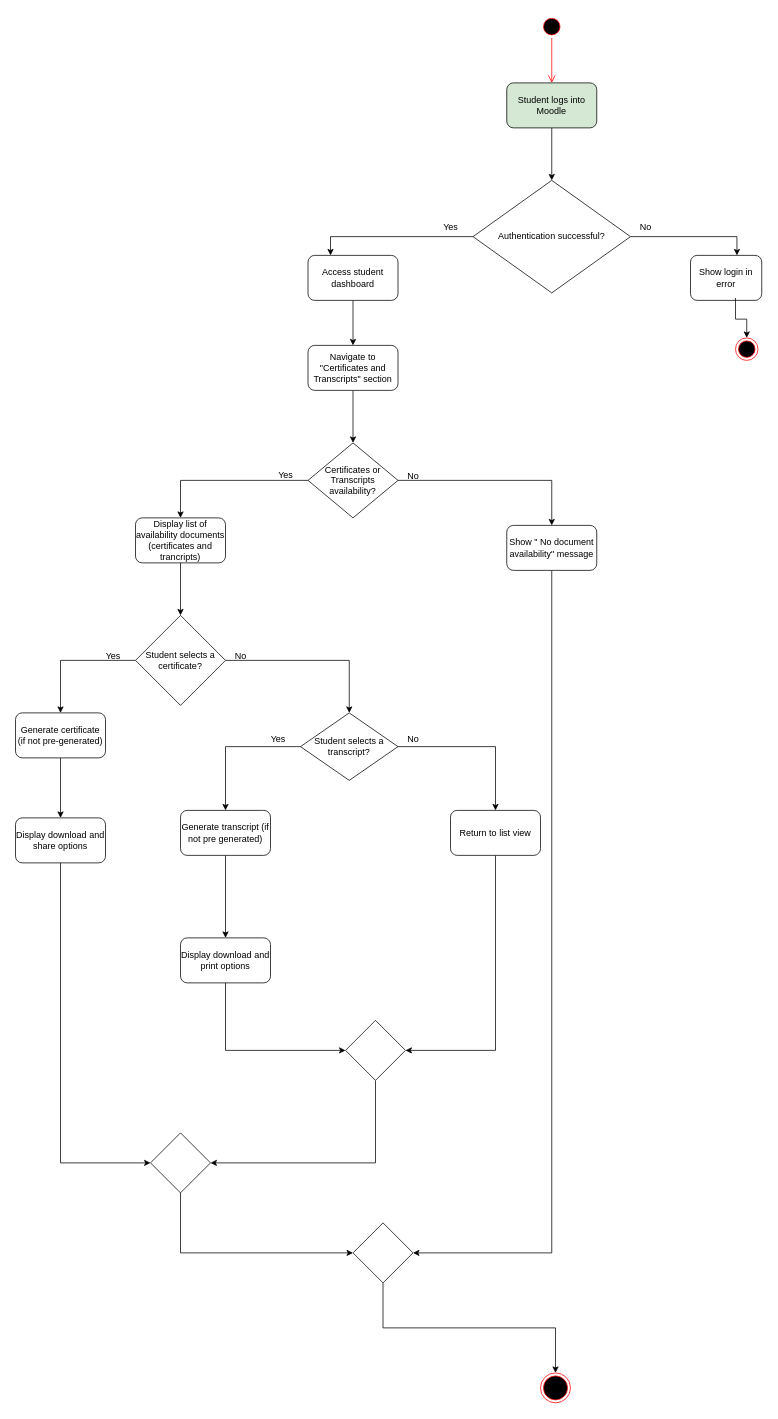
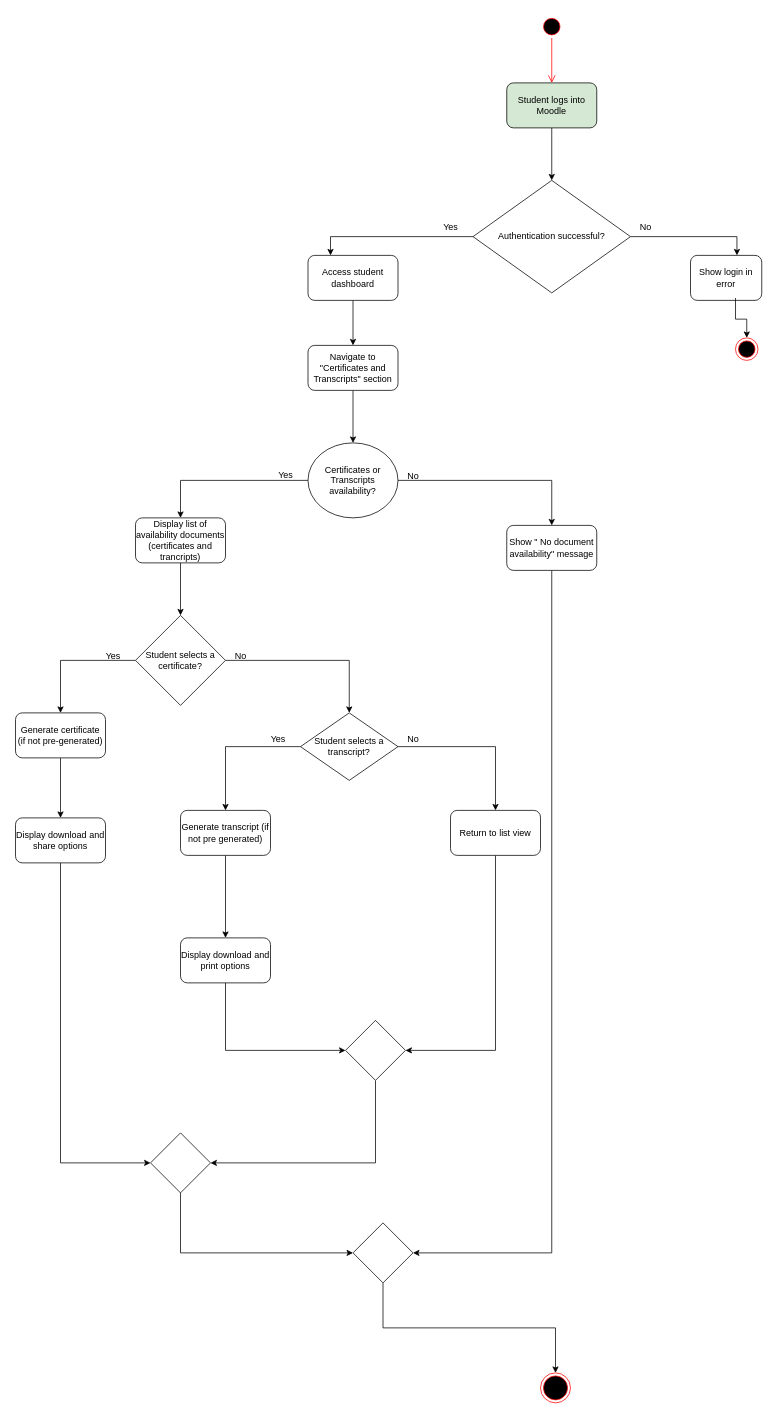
- <mxCell id="20" value="Certificates or Transcripts availability?" style="rhombus;whiteSpace=wrap;html=1;" vertex="1" parent="1"><mxGeometry x="410" y="590" width="120" height="100" as="geometry" /></mxCell>
+ <mxCell id="20" value="Certificates or Transcripts availability?" style="ellipse;whiteSpace=wrap;html=1;" vertex="1" parent="1"><mxGeometry x="410" y="590" width="120" height="100" as="geometry" /></mxCell>
